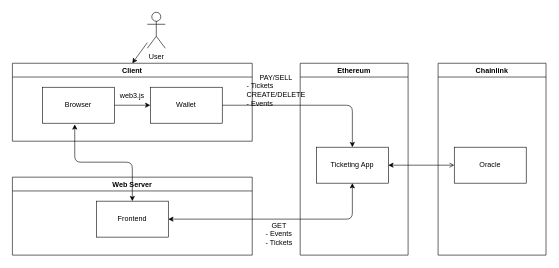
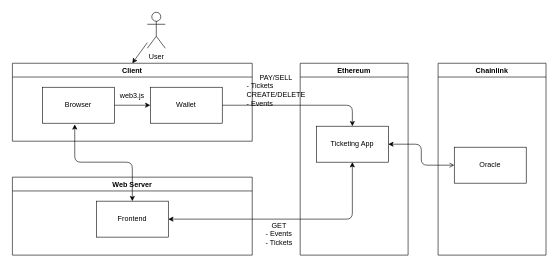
- <mxCell id="7" value="Ticketing App" style="rounded=0;whiteSpace=wrap;html=1;" vertex="1" parent="6"><mxGeometry x="27" y="140" width="120" height="60" as="geometry" /></mxCell>
+ <mxCell id="7" value="Ticketing App" style="rounded=0;whiteSpace=wrap;html=1;" vertex="1" parent="6"><mxGeometry x="27" y="105" width="120" height="60" as="geometry" /></mxCell>
